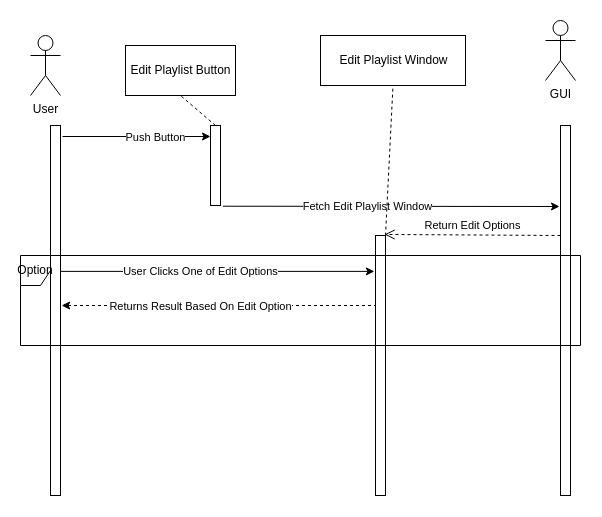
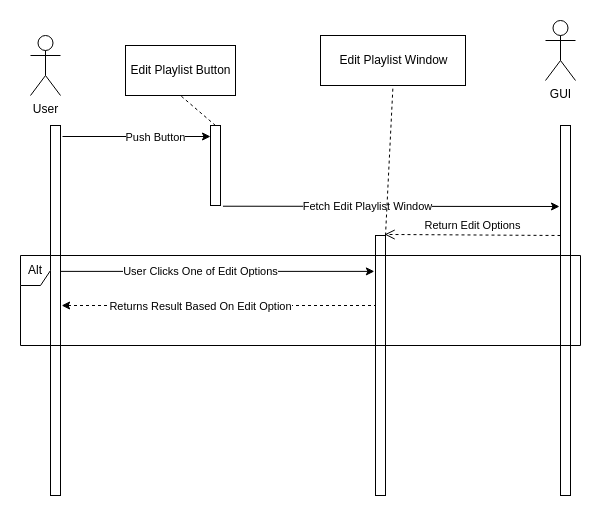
- <mxCell id="17" value="Option" style="shape=umlFrame;whiteSpace=wrap;html=1;width=30;height=30;" vertex="1" parent="1"><mxGeometry x="20" y="255" width="560" height="90" as="geometry" /></mxCell>
+ <mxCell id="17" value="Alt" style="shape=umlFrame;whiteSpace=wrap;html=1;width=30;height=30;" vertex="1" parent="1"><mxGeometry x="20" y="255" width="560" height="90" as="geometry" /></mxCell>
